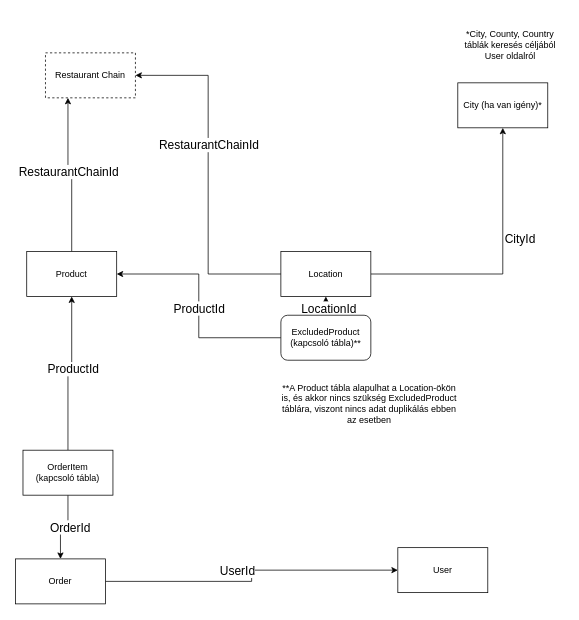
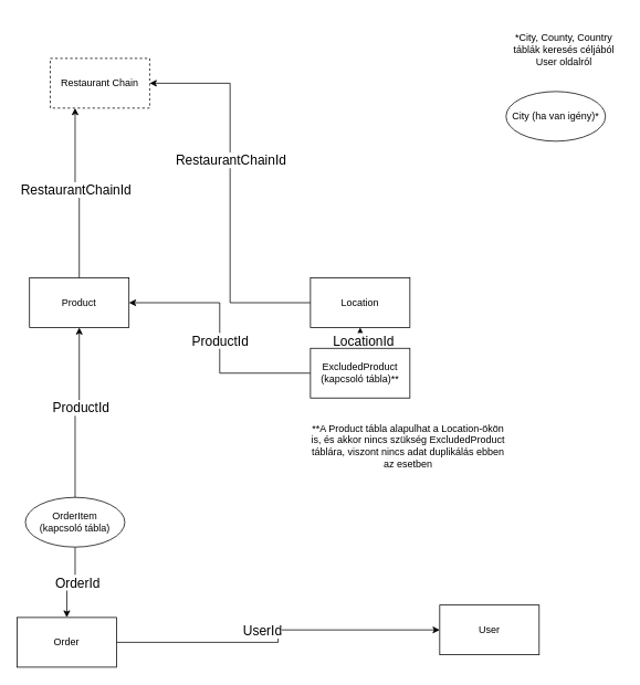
- <mxCell id="9" value="City (ha van igény)*" style="rounded=0;whiteSpace=wrap;html=1;" vertex="1" parent="1"><mxGeometry x="610" y="110" width="120" height="60" as="geometry" /></mxCell>
+ <mxCell id="9" value="City (ha van igény)*" style="ellipse;whiteSpace=wrap;html=1;" vertex="1" parent="1"><mxGeometry x="610" y="110" width="120" height="60" as="geometry" /></mxCell>
- <mxCell id="2" style="edgeStyle=orthogonalEdgeStyle;rounded=0;orthogonalLoop=1;jettySize=auto;html=1;exitX=1;exitY=0.5;exitDx=0;exitDy=0;entryX=0.5;entryY=1;entryDx=0;entryDy=0;" edge="1" parent="1" source="4" target="9"><mxGeometry relative="1" as="geometry" /></mxCell>
- <mxCell id="3" value="&lt;font style=&quot;font-size: 16px;&quot;&gt;CityId&lt;/font&gt;" style="edgeLabel;html=1;align=center;verticalAlign=middle;resizable=0;points=[];fontSize=24;" vertex="1" connectable="0" parent="2"><mxGeometry x="-0.525" y="-4" relative="1" as="geometry"><mxPoint x="110" y="-54" as="offset" /></mxGeometry></mxCell>
- <mxCell id="25" value="ExcludedProduct (kapcsoló tábla)**" style="whiteSpace=wrap;html=1;rounded=1;" vertex="1" parent="1"><mxGeometry x="374" y="420" width="120" height="60" as="geometry" /></mxCell>
+ <mxCell id="25" value="ExcludedProduct (kapcsoló tábla)**" style="rounded=0;whiteSpace=wrap;html=1;" vertex="1" parent="1"><mxGeometry x="374" y="420" width="120" height="60" as="geometry" /></mxCell>
- <mxCell id="20" value="&lt;div&gt;OrderItem&lt;/div&gt;(kapcsoló tábla)" style="rounded=0;whiteSpace=wrap;html=1;" vertex="1" parent="1"><mxGeometry x="30" y="600" width="120" height="60" as="geometry" /></mxCell>
+ <mxCell id="20" value="&lt;div&gt;OrderItem&lt;/div&gt;(kapcsoló tábla)" style="ellipse;whiteSpace=wrap;html=1;" vertex="1" parent="1"><mxGeometry x="30" y="600" width="120" height="60" as="geometry" /></mxCell>
